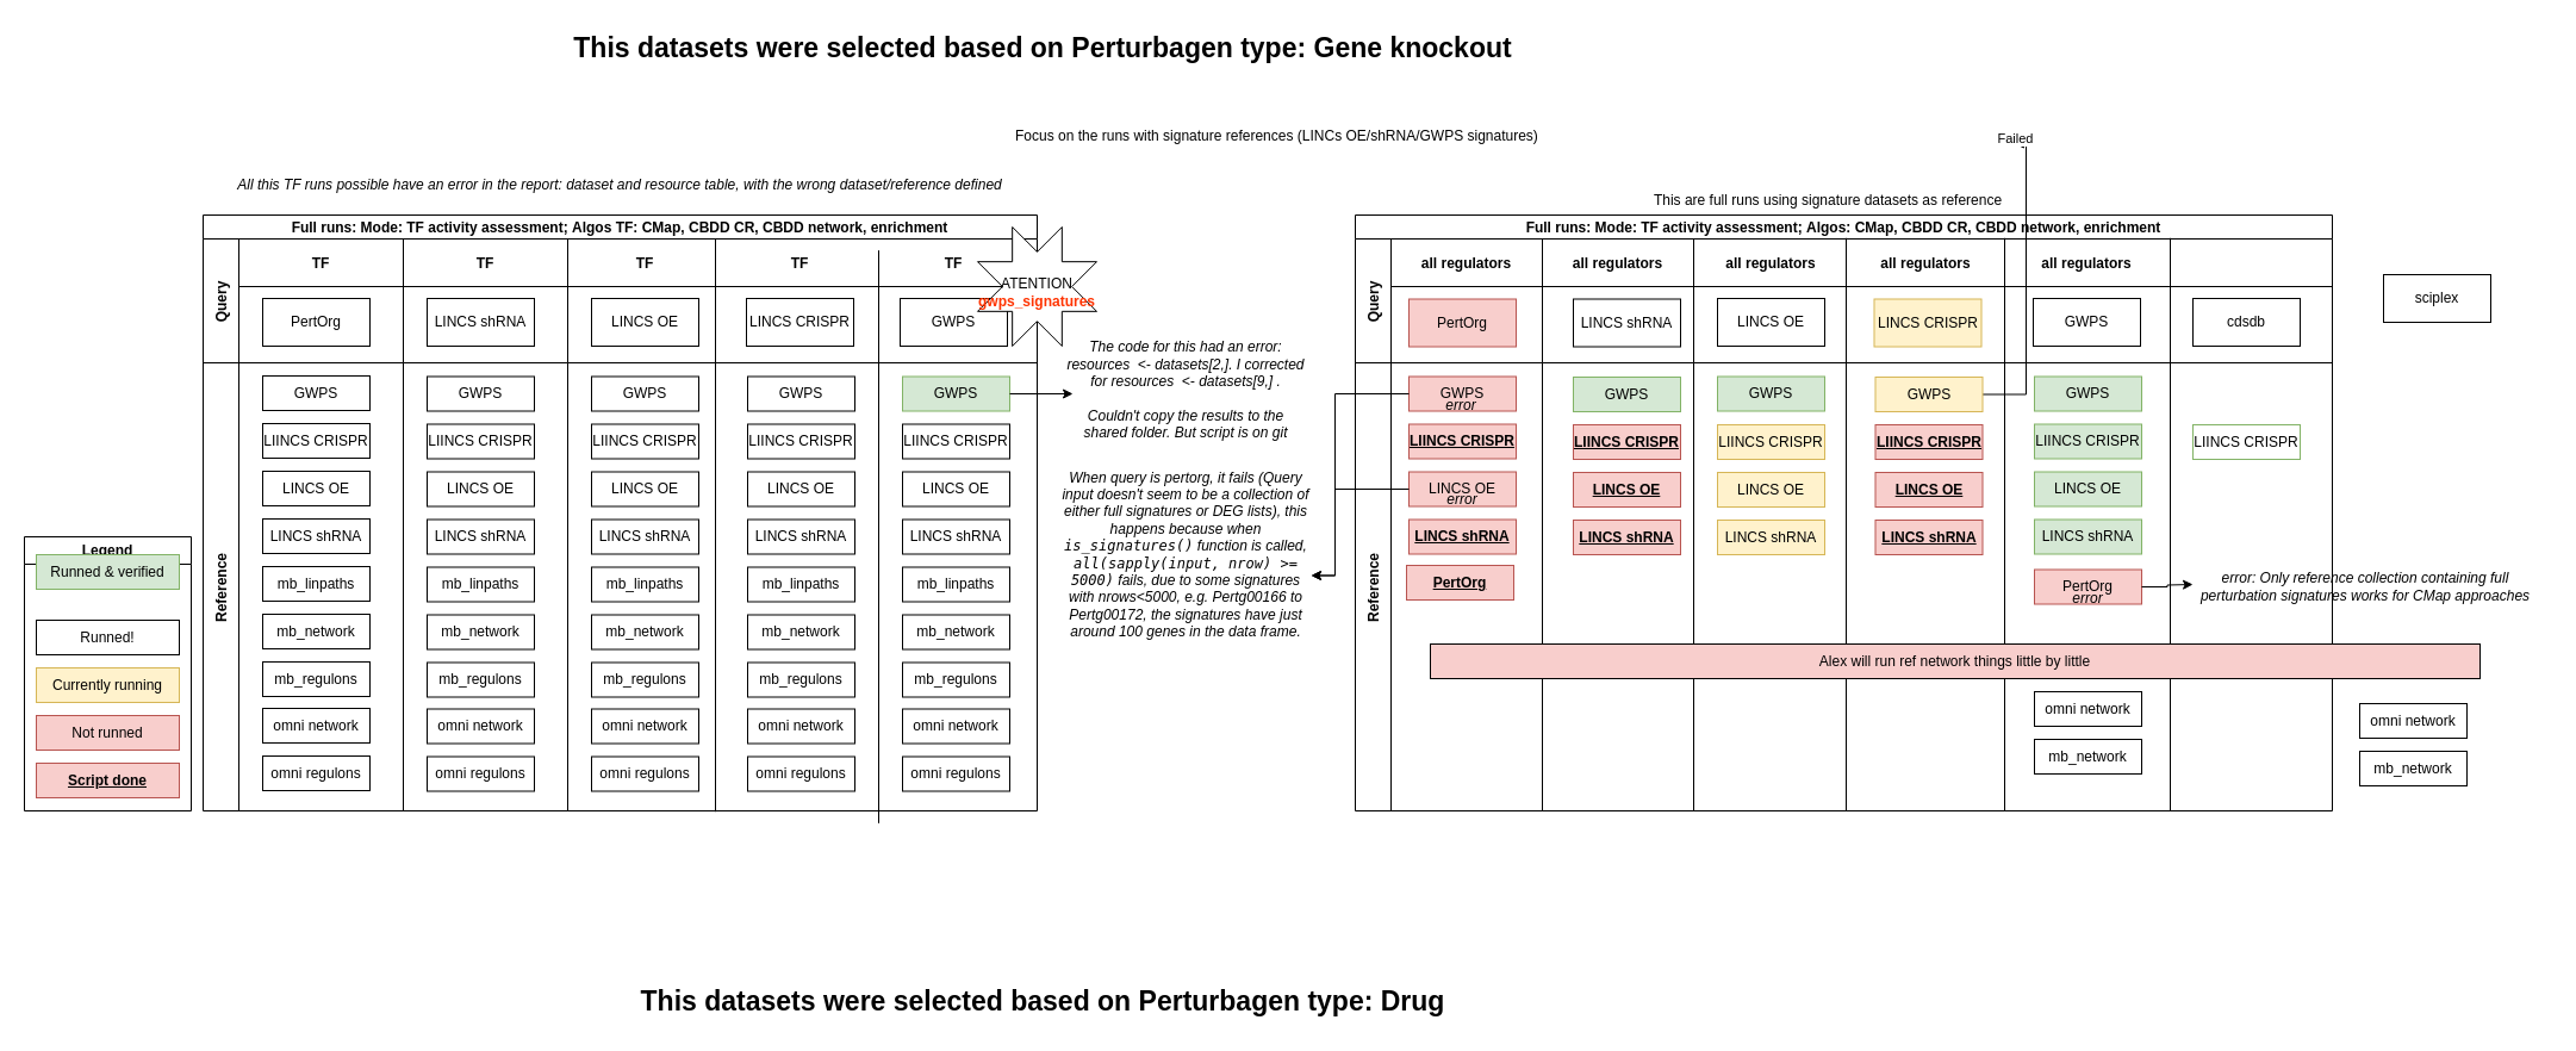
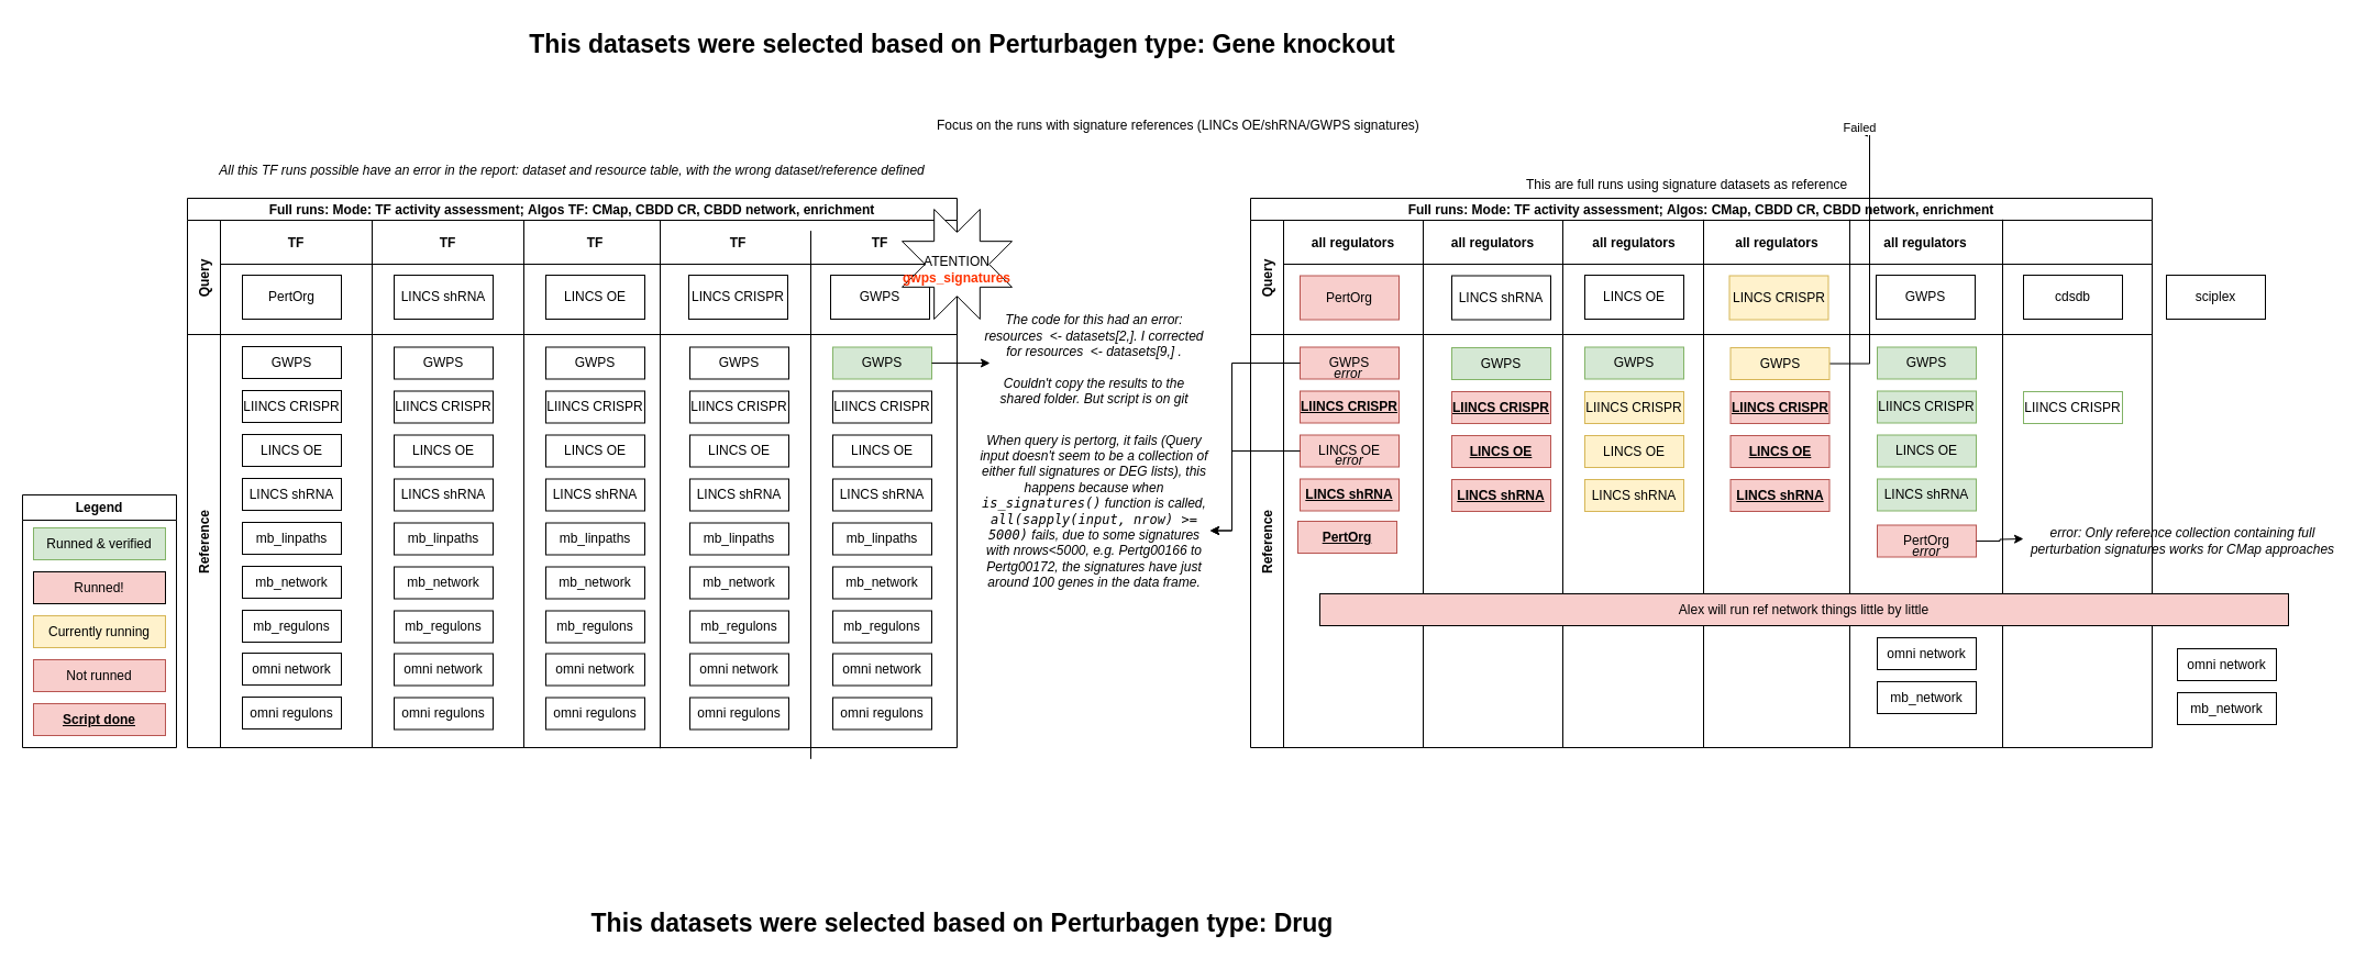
- <mxCell id="144" value="sciplex" style="rounded=0;whiteSpace=wrap;html=1;" vertex="1" parent="1"><mxGeometry x="2000" y="230" width="90" height="40" as="geometry" /></mxCell>
+ <mxCell id="144" value="sciplex" style="rounded=0;whiteSpace=wrap;html=1;" vertex="1" parent="1"><mxGeometry x="1970" y="250" width="90" height="40" as="geometry" /></mxCell>
- <mxCell id="131" value="Runned &amp;amp; verified" style="rounded=0;whiteSpace=wrap;html=1;fillColor=#d5e8d4;strokeColor=#82b366;" parent="126" vertex="1"><mxGeometry x="10" y="15" width="120" height="29" as="geometry" /></mxCell>
+ <mxCell id="131" value="Runned &amp;amp; verified" style="rounded=0;whiteSpace=wrap;html=1;fillColor=#d5e8d4;strokeColor=#82b366;" parent="126" vertex="1"><mxGeometry x="10" y="30" width="120" height="29" as="geometry" /></mxCell>
- <mxCell id="130" value="Runned!" style="rounded=0;whiteSpace=wrap;html=1;" parent="126" vertex="1"><mxGeometry x="10" y="70" width="120" height="29" as="geometry" /></mxCell>
+ <mxCell id="130" value="Runned!" style="rounded=0;whiteSpace=wrap;html=1;fillColor=#f8cecc;" parent="126" vertex="1"><mxGeometry x="10" y="70" width="120" height="29" as="geometry" /></mxCell>
